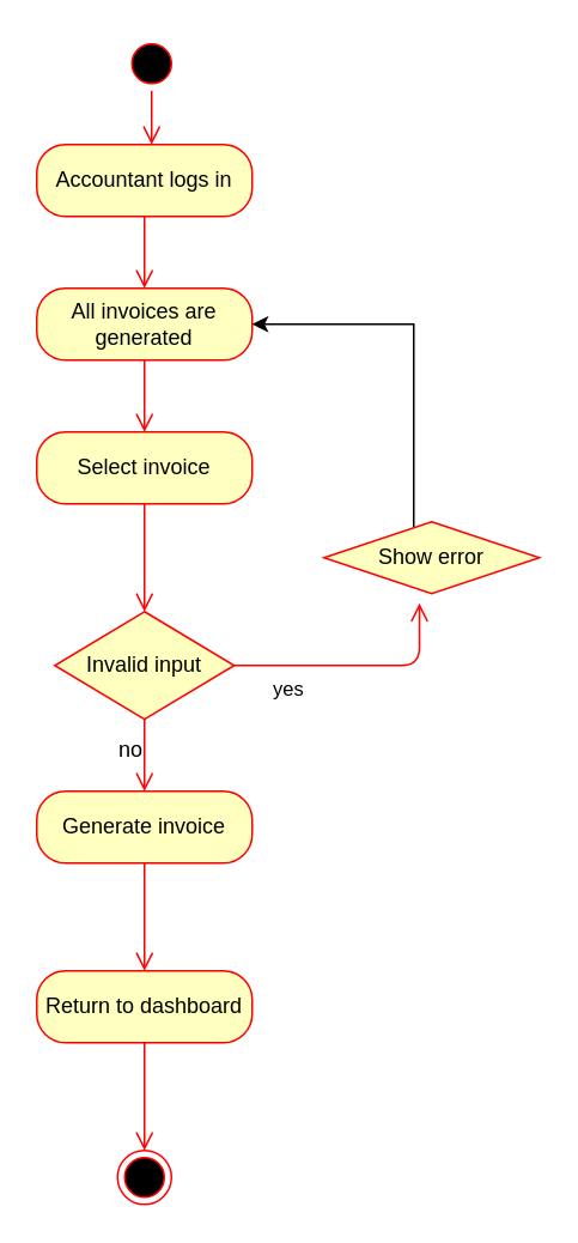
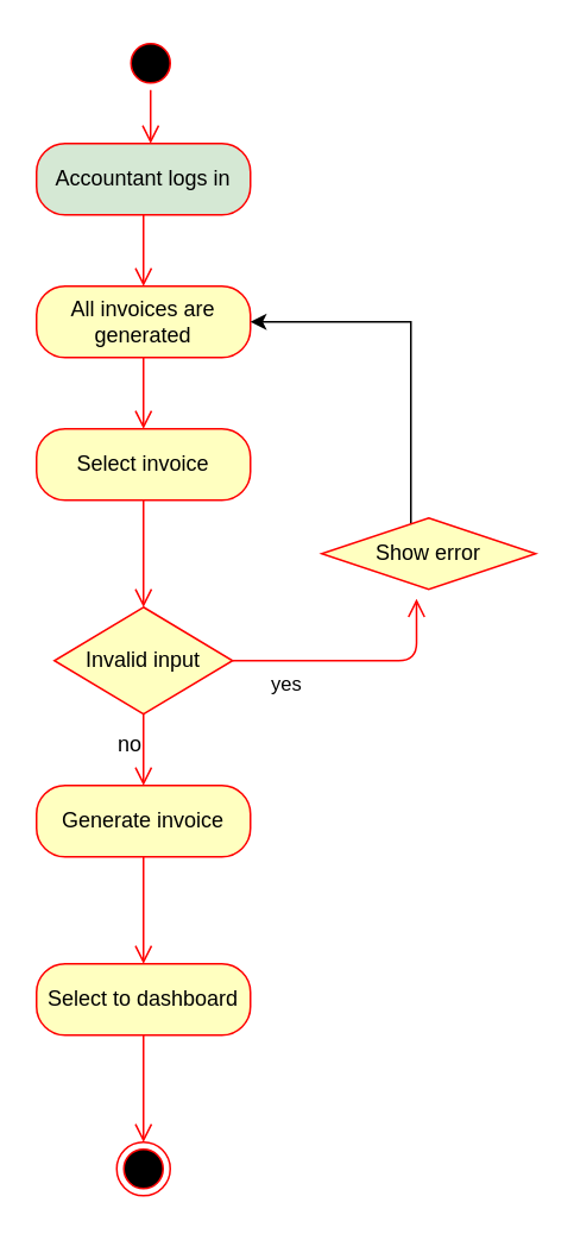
- <mxCell id="4" value="Accountant logs in" style="rounded=1;whiteSpace=wrap;html=1;arcSize=40;fontColor=#000000;fillColor=#ffffc0;strokeColor=#ff0000;" vertex="1" parent="1"><mxGeometry x="20" y="80" width="120" height="40" as="geometry" /></mxCell>
+ <mxCell id="4" value="Accountant logs in" style="rounded=1;whiteSpace=wrap;html=1;arcSize=40;fontColor=#000000;fillColor=#d5e8d4;strokeColor=#ff0000;" vertex="1" parent="1"><mxGeometry x="20" y="80" width="120" height="40" as="geometry" /></mxCell>
- <mxCell id="18" value="Return to dashboard" style="rounded=1;whiteSpace=wrap;html=1;arcSize=40;fontColor=#000000;fillColor=#ffffc0;strokeColor=#ff0000;" vertex="1" parent="1"><mxGeometry x="20" y="540" width="120" height="40" as="geometry" /></mxCell>
+ <mxCell id="18" value="Select to dashboard" style="rounded=1;whiteSpace=wrap;html=1;arcSize=40;fontColor=#000000;fillColor=#ffffc0;strokeColor=#ff0000;" vertex="1" parent="1"><mxGeometry x="20" y="540" width="120" height="40" as="geometry" /></mxCell>
